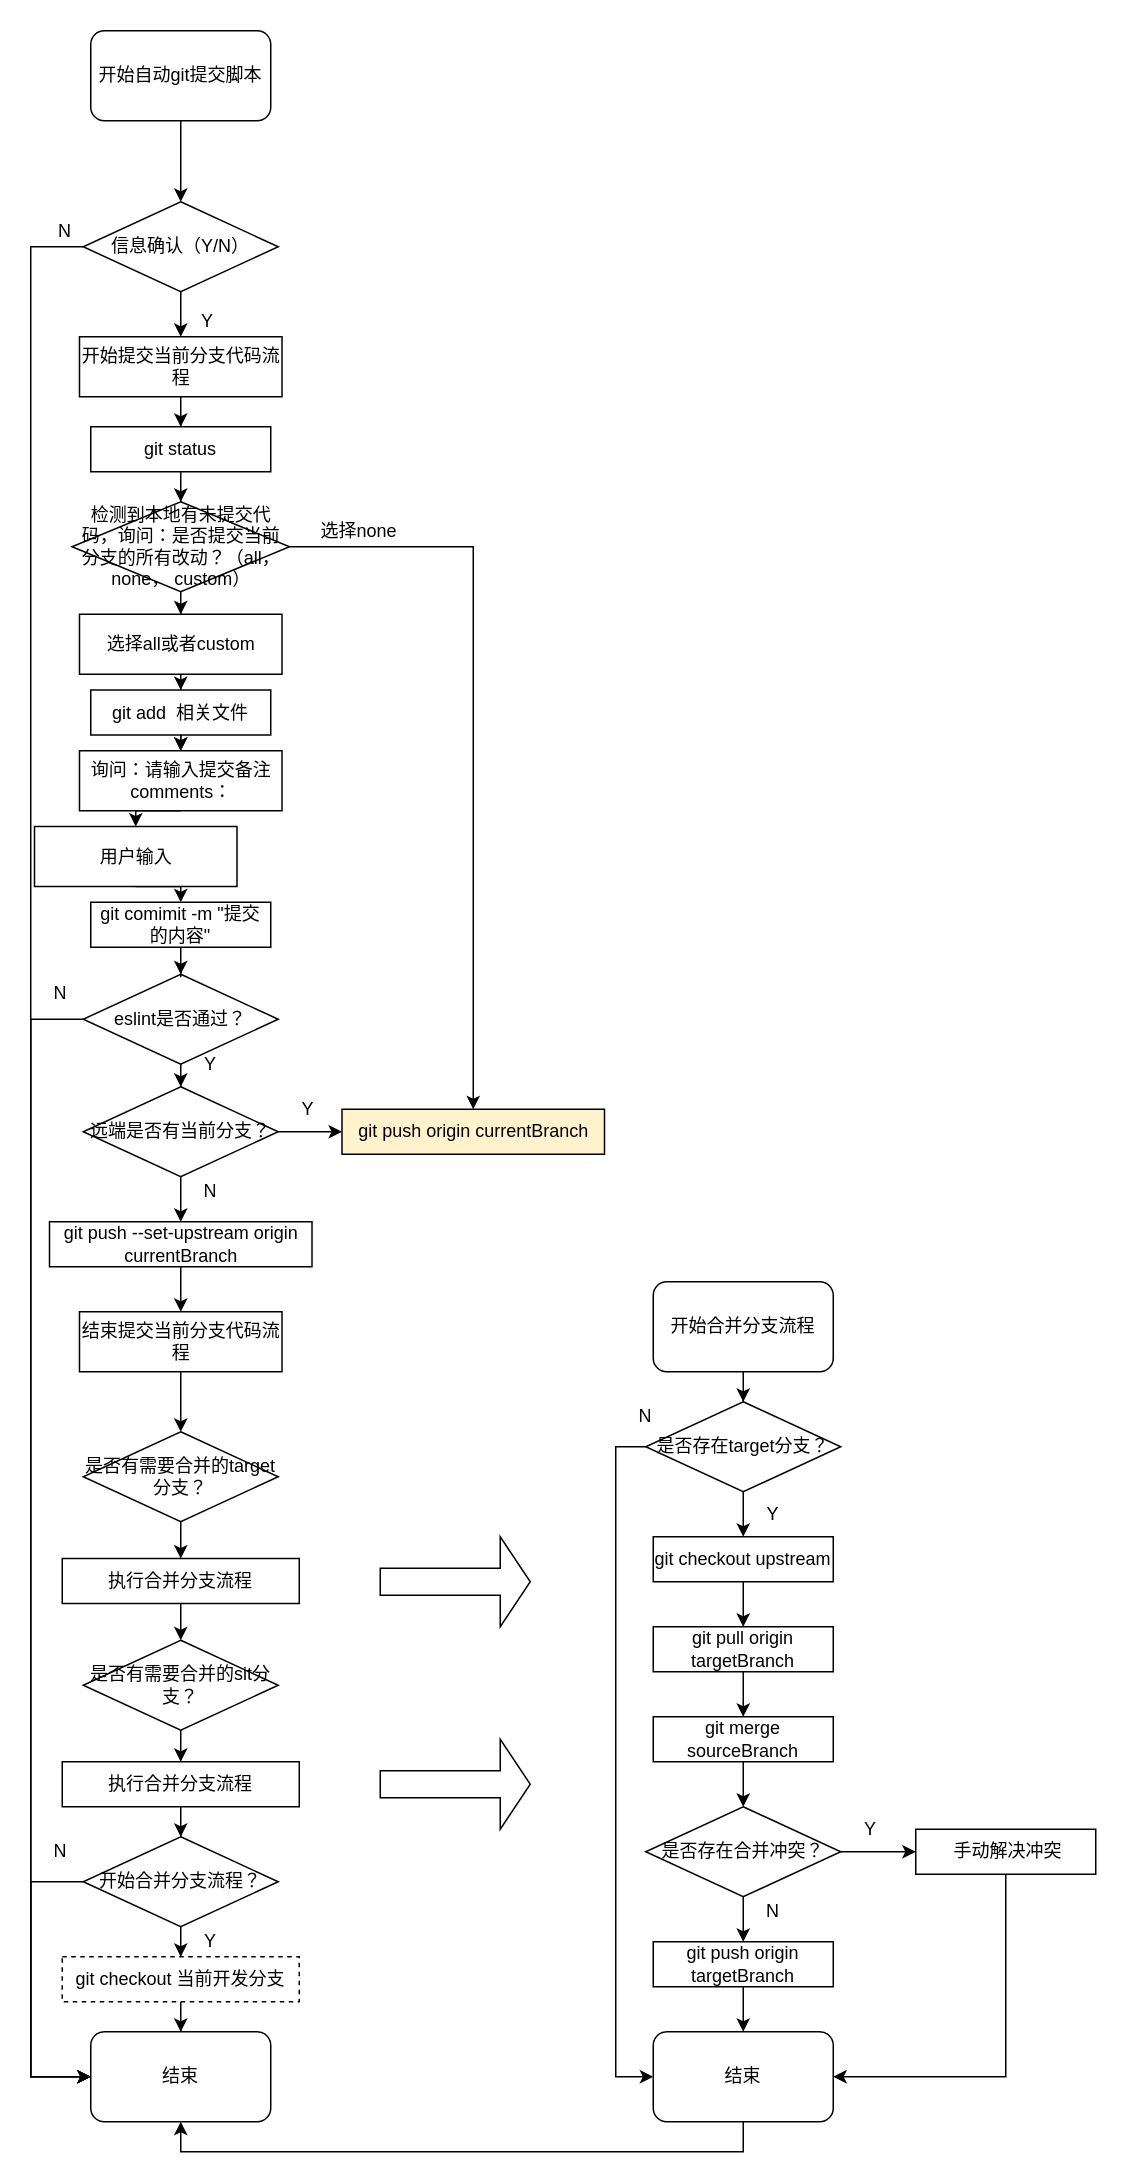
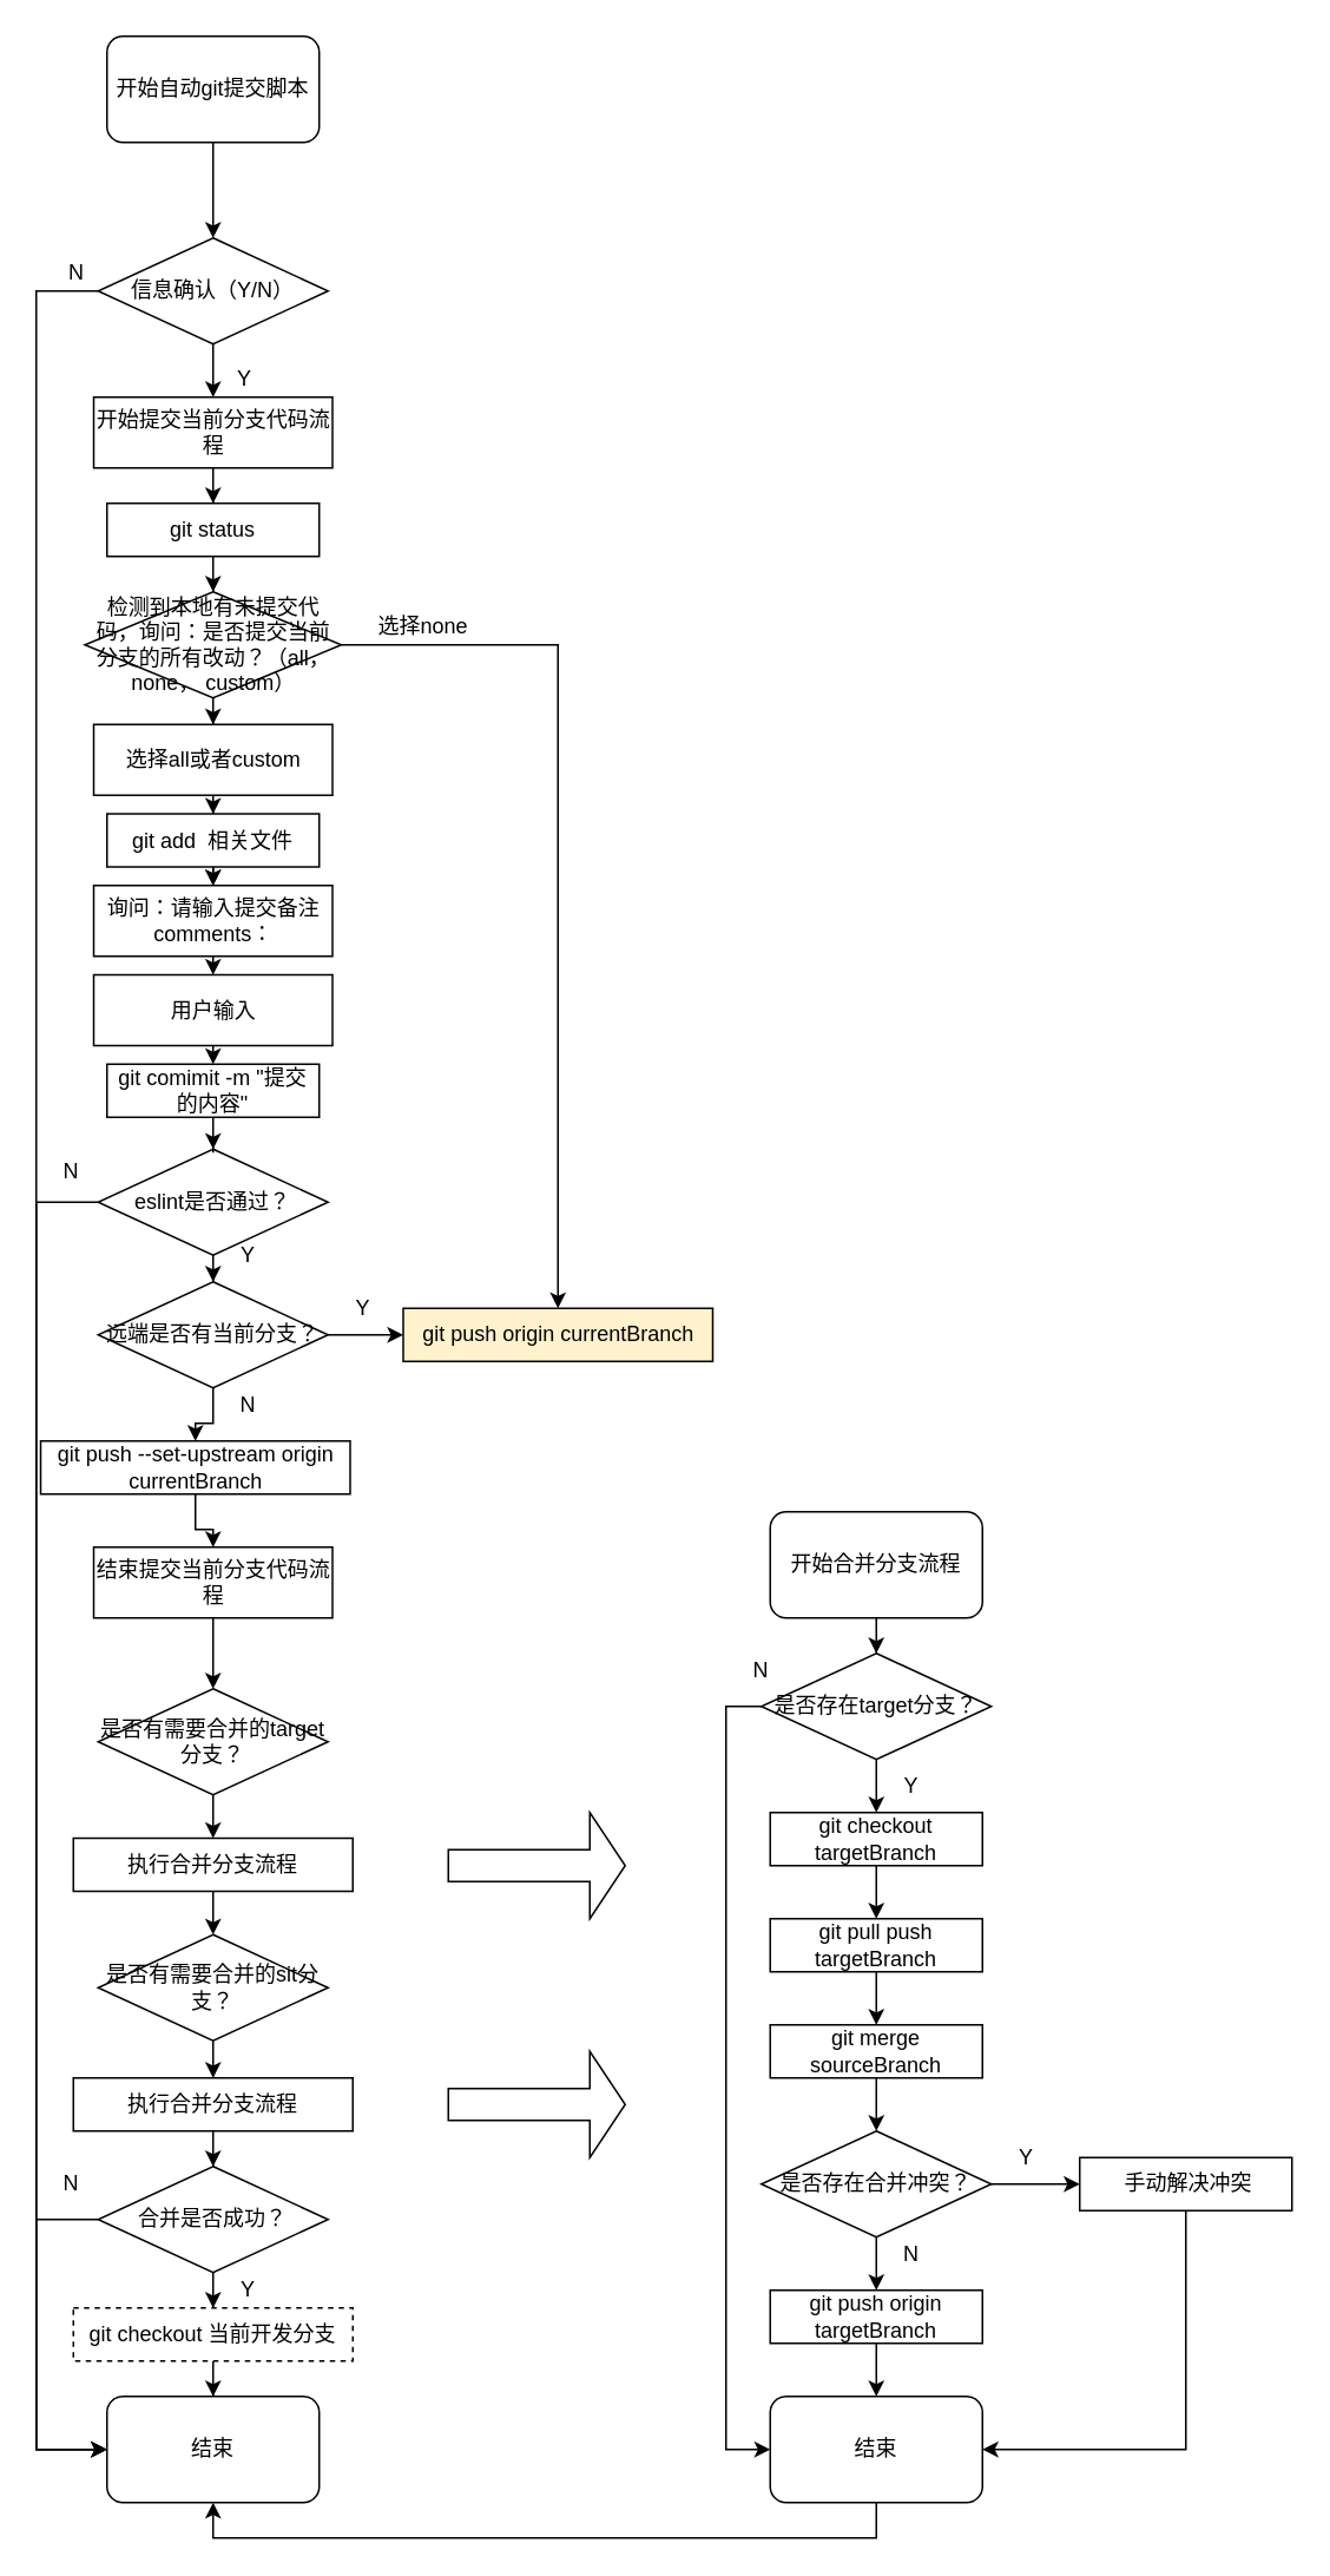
- <mxCell id="83" value="用户输入" style="rounded=0;whiteSpace=wrap;html=1;" parent="1" vertex="1"><mxGeometry x="22.5" y="550.5" width="135" height="40" as="geometry" /></mxCell>
+ <mxCell id="83" value="用户输入" style="rounded=0;whiteSpace=wrap;html=1;" parent="1" vertex="1"><mxGeometry x="52.5" y="550.5" width="135" height="40" as="geometry" /></mxCell>
- <mxCell id="15" value="git push --set-upstream origin currentBranch" style="rounded=0;whiteSpace=wrap;html=1;" parent="1" vertex="1"><mxGeometry x="32.5" y="814" width="175" height="30" as="geometry" /></mxCell>
+ <mxCell id="15" value="git push --set-upstream origin currentBranch" style="rounded=0;whiteSpace=wrap;html=1;" parent="1" vertex="1"><mxGeometry x="22.5" y="814" width="175" height="30" as="geometry" /></mxCell>
- <mxCell id="46" value="git checkout upstream" style="rounded=0;whiteSpace=wrap;html=1;" parent="1" vertex="1"><mxGeometry x="435" y="1024" width="120" height="30" as="geometry" /></mxCell>
+ <mxCell id="46" value="git checkout targetBranch" style="rounded=0;whiteSpace=wrap;html=1;" parent="1" vertex="1"><mxGeometry x="435" y="1024" width="120" height="30" as="geometry" /></mxCell>
- <mxCell id="48" value="git pull origin targetBranch" style="rounded=0;whiteSpace=wrap;html=1;" parent="1" vertex="1"><mxGeometry x="435" y="1084" width="120" height="30" as="geometry" /></mxCell>
+ <mxCell id="48" value="git pull push targetBranch" style="rounded=0;whiteSpace=wrap;html=1;" parent="1" vertex="1"><mxGeometry x="435" y="1084" width="120" height="30" as="geometry" /></mxCell>
- <mxCell id="72" value="开始合并分支流程？" style="rhombus;whiteSpace=wrap;html=1;" parent="1" vertex="1"><mxGeometry x="55" y="1224" width="130" height="60" as="geometry" /></mxCell>
+ <mxCell id="72" value="合并是否成功？" style="rhombus;whiteSpace=wrap;html=1;" parent="1" vertex="1"><mxGeometry x="55" y="1224" width="130" height="60" as="geometry" /></mxCell>
